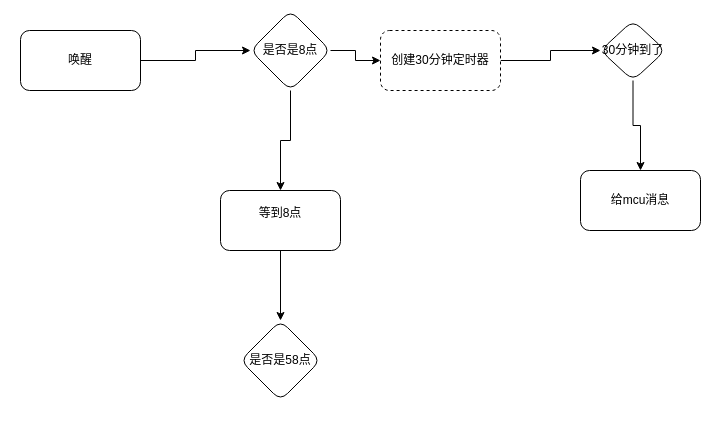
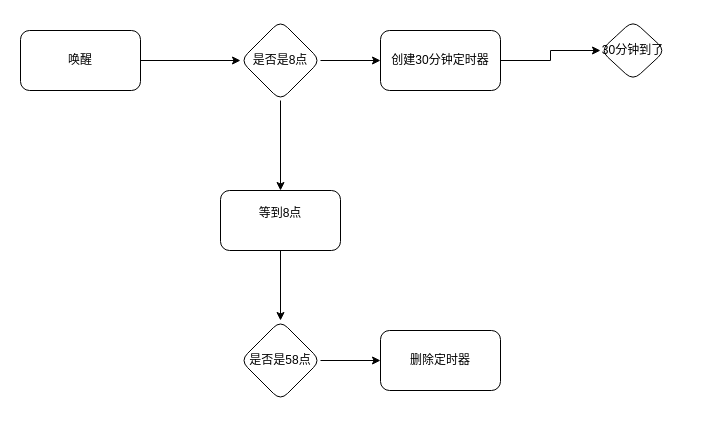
- <mxCell id="6" value="是否是8点" style="rhombus;whiteSpace=wrap;html=1;rounded=1;" vertex="1" parent="1"><mxGeometry x="250" y="10" width="80" height="80" as="geometry" /></mxCell>
+ <mxCell id="6" value="是否是8点" style="rhombus;whiteSpace=wrap;html=1;rounded=1;" vertex="1" parent="1"><mxGeometry x="240" y="20" width="80" height="80" as="geometry" /></mxCell>
- <mxCell id="8" value="创建30分钟定时器" style="whiteSpace=wrap;html=1;rounded=1;dashed=1;" vertex="1" parent="1"><mxGeometry x="380" y="30" width="120" height="60" as="geometry" /></mxCell>
+ <mxCell id="8" value="创建30分钟定时器" style="whiteSpace=wrap;html=1;rounded=1;" vertex="1" parent="1"><mxGeometry x="380" y="30" width="120" height="60" as="geometry" /></mxCell>
- <mxCell id="15" style="edgeStyle=orthogonalEdgeStyle;rounded=0;orthogonalLoop=1;jettySize=auto;html=1;exitX=0.5;exitY=1;exitDx=0;exitDy=0;entryX=0.5;entryY=0;entryDx=0;entryDy=0;" edge="1" parent="1" source="16" target="9"><mxGeometry relative="1" as="geometry" /></mxCell>
- <mxCell id="9" value="给mcu消息" style="whiteSpace=wrap;html=1;rounded=1;" vertex="1" parent="1"><mxGeometry x="580" y="170" width="120" height="60" as="geometry" /></mxCell>
+ <mxCell id="12" value="" style="edgeStyle=orthogonalEdgeStyle;rounded=0;orthogonalLoop=1;jettySize=auto;html=1;" edge="1" parent="1" source="13" target="14"><mxGeometry relative="1" as="geometry" /></mxCell>
+ <mxCell id="14" value="删除定时器" style="whiteSpace=wrap;html=1;rounded=1;" vertex="1" parent="1"><mxGeometry x="380" y="330" width="120" height="60" as="geometry" /></mxCell>
